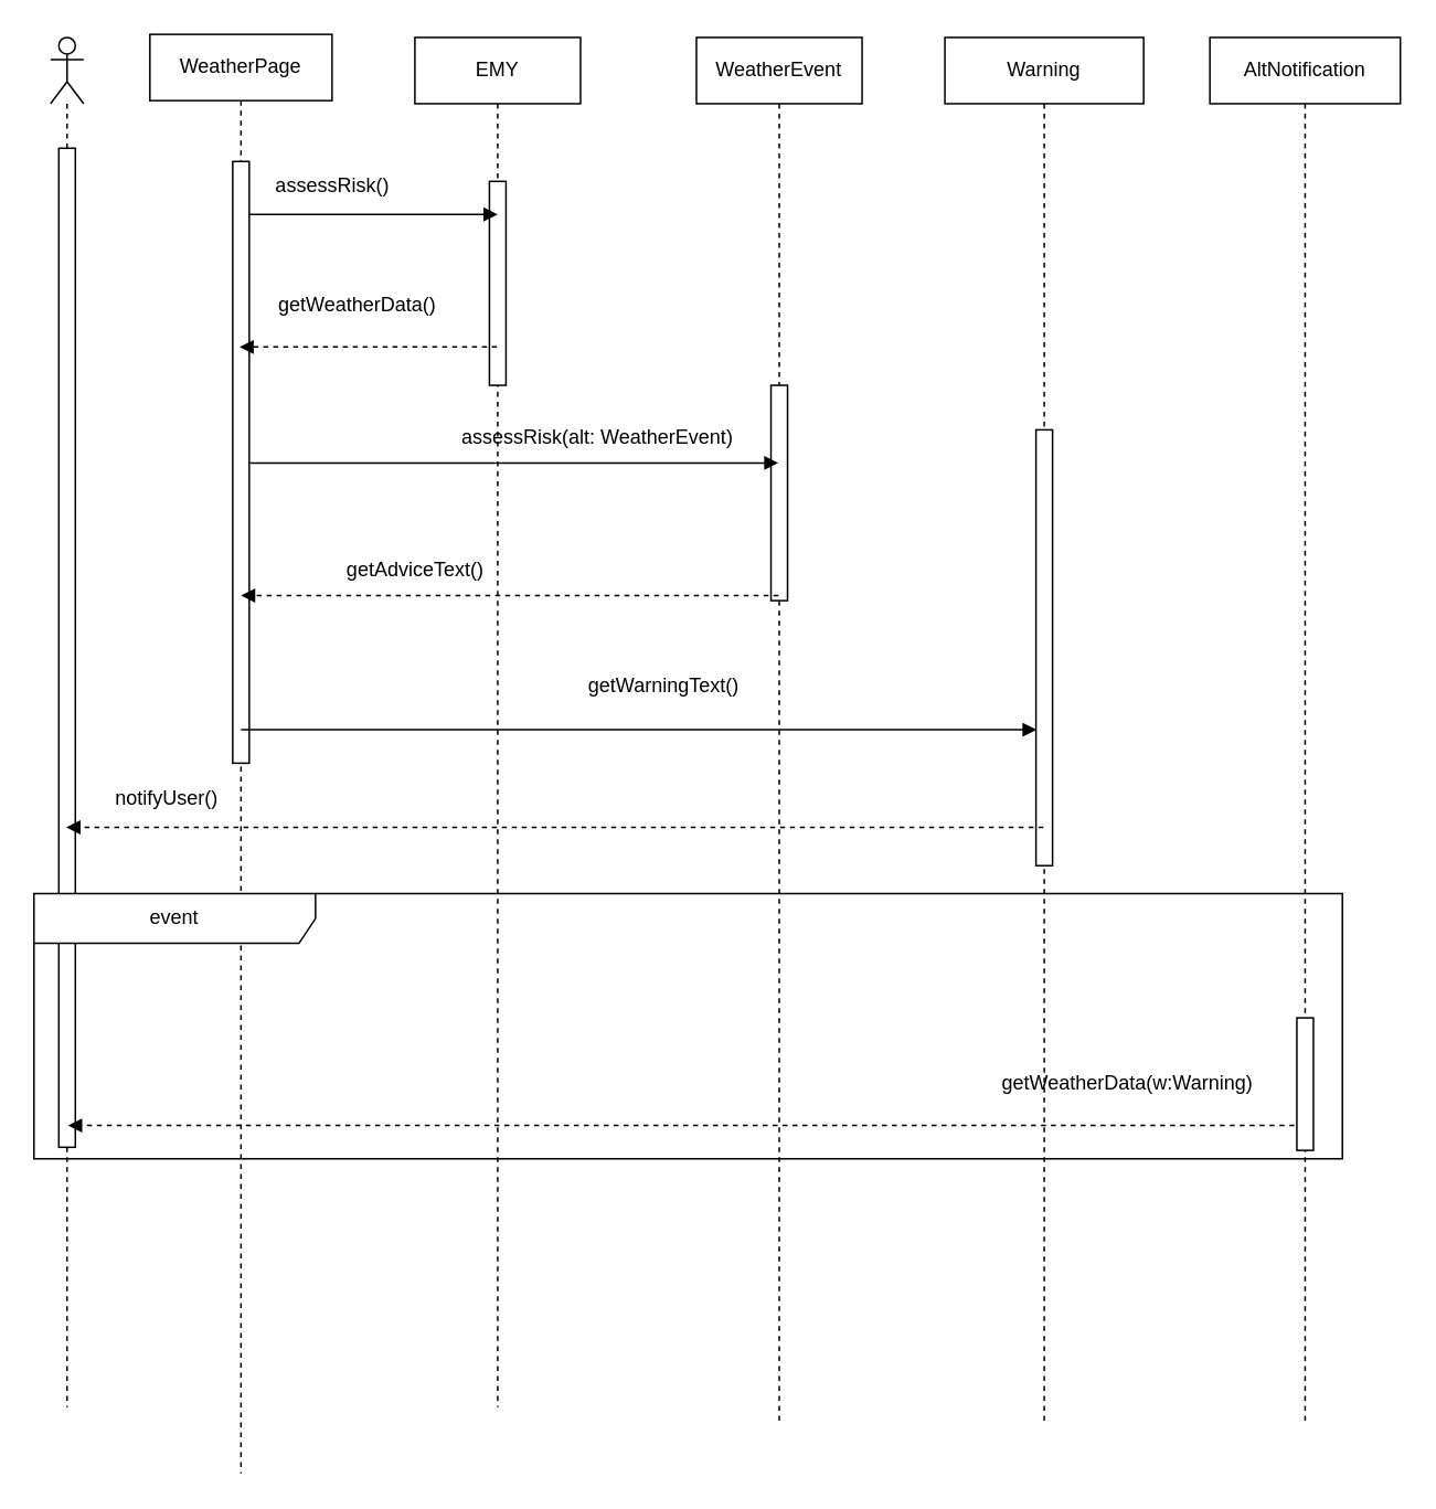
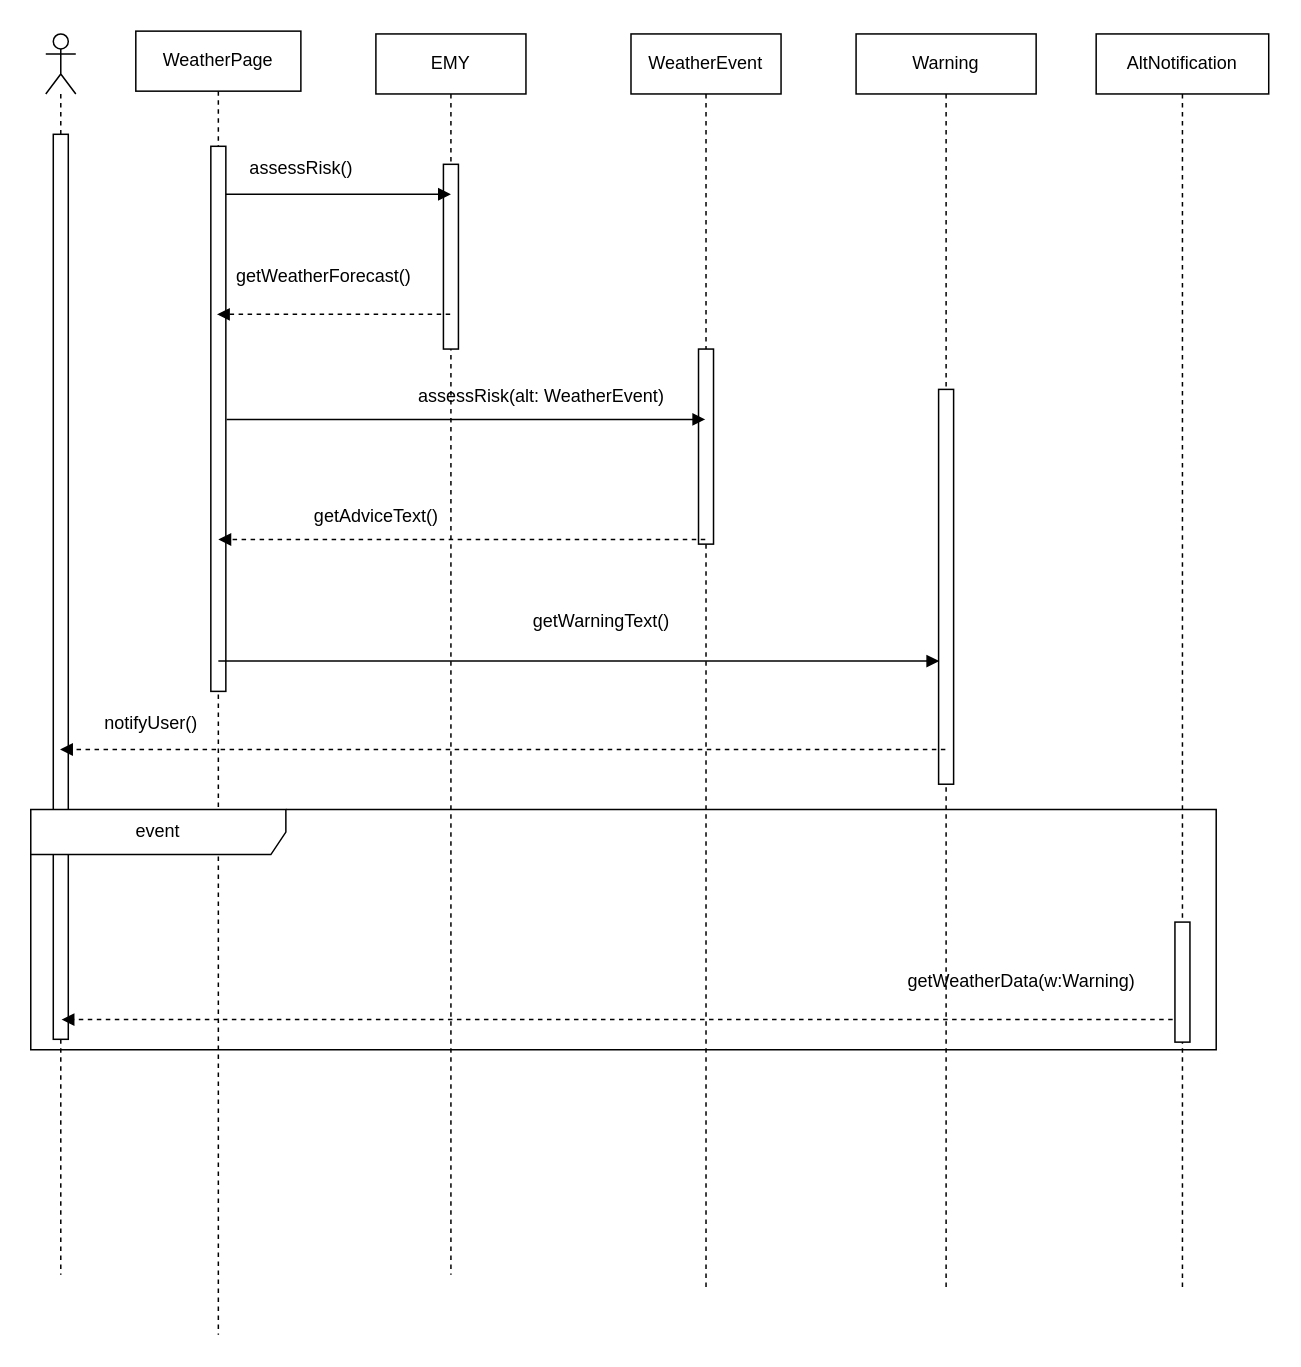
- <mxCell id="20" value="getWeatherData()" style="text;html=1;align=center;verticalAlign=middle;resizable=0;points=[];autosize=1;strokeColor=none;fillColor=none;" parent="1" vertex="1"><mxGeometry x="145" y="169" width="140" height="30" as="geometry" /></mxCell>
+ <mxCell id="20" value="getWeatherForecast()" style="text;html=1;align=center;verticalAlign=middle;resizable=0;points=[];autosize=1;strokeColor=none;fillColor=none;" parent="1" vertex="1"><mxGeometry x="145" y="169" width="140" height="30" as="geometry" /></mxCell>
